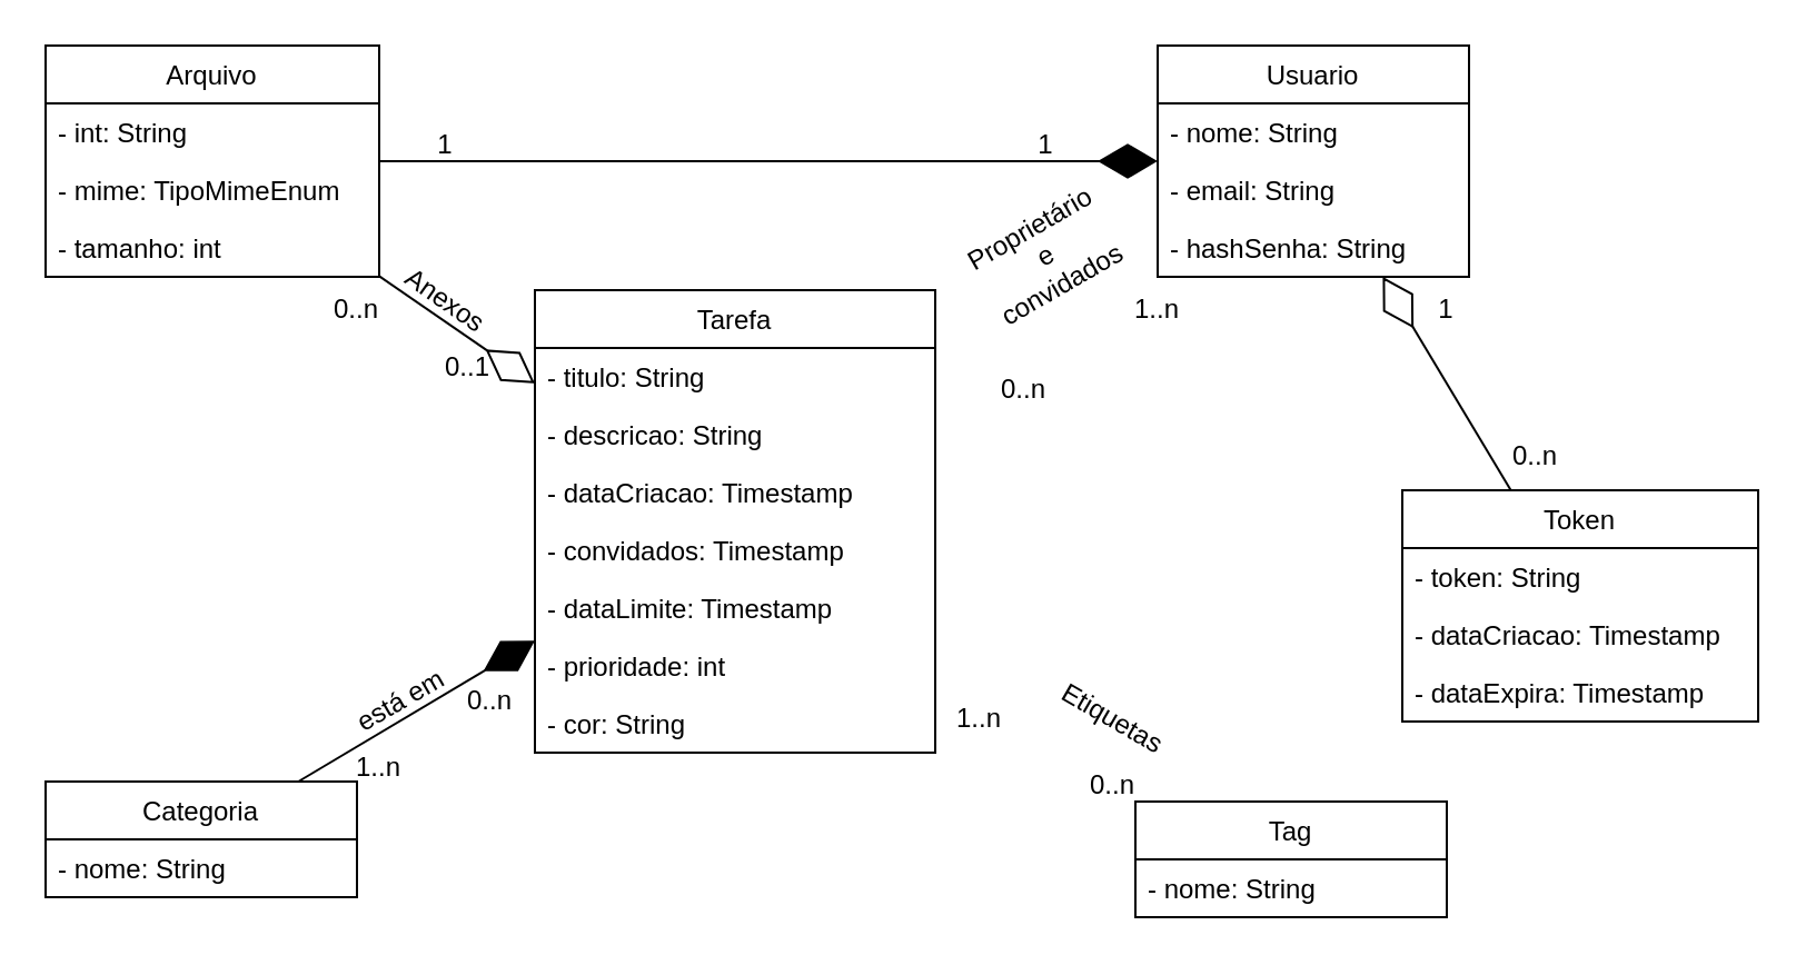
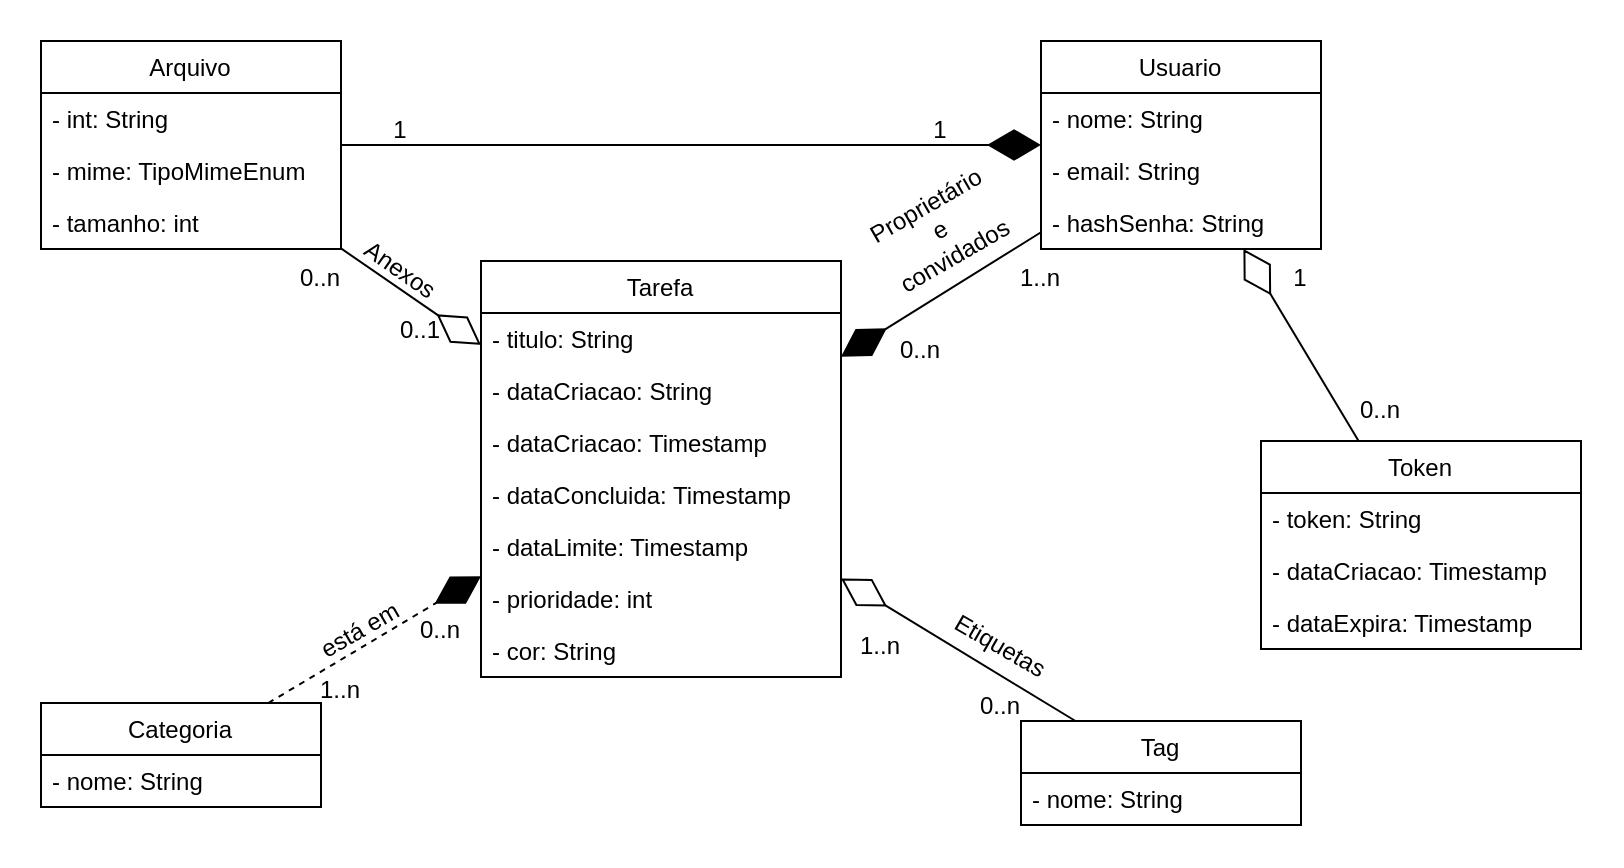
+ <mxCell id="23" value="" style="endArrow=diamondThin;endFill=1;endSize=24;html=1;rounded=0;" edge="1" parent="1" source="18" target="2"><mxGeometry width="160" relative="1" as="geometry"><mxPoint x="300" y="40" as="sourcePoint" /><mxPoint x="460" y="40" as="targetPoint" /></mxGeometry></mxCell>
- <mxCell id="4" value="- descricao: String" style="text;strokeColor=none;fillColor=none;align=left;verticalAlign=top;spacingLeft=4;spacingRight=4;overflow=hidden;rotatable=0;points=[[0,0.5],[1,0.5]];portConstraint=eastwest;" vertex="1" parent="2"><mxGeometry y="52" width="180" height="26" as="geometry" /></mxCell>
+ <mxCell id="4" value="- dataCriacao: String" style="text;strokeColor=none;fillColor=none;align=left;verticalAlign=top;spacingLeft=4;spacingRight=4;overflow=hidden;rotatable=0;points=[[0,0.5],[1,0.5]];portConstraint=eastwest;" vertex="1" parent="2"><mxGeometry y="52" width="180" height="26" as="geometry" /></mxCell>
- <mxCell id="6" value="- convidados: Timestamp" style="text;strokeColor=none;fillColor=none;align=left;verticalAlign=top;spacingLeft=4;spacingRight=4;overflow=hidden;rotatable=0;points=[[0,0.5],[1,0.5]];portConstraint=eastwest;" vertex="1" parent="2"><mxGeometry y="104" width="180" height="26" as="geometry" /></mxCell>
+ <mxCell id="6" value="- dataConcluida: Timestamp" style="text;strokeColor=none;fillColor=none;align=left;verticalAlign=top;spacingLeft=4;spacingRight=4;overflow=hidden;rotatable=0;points=[[0,0.5],[1,0.5]];portConstraint=eastwest;" vertex="1" parent="2"><mxGeometry y="104" width="180" height="26" as="geometry" /></mxCell>
- <mxCell id="22" value="" style="endArrow=diamondThin;endFill=1;endSize=24;html=1;rounded=0;" edge="1" parent="1" source="14" target="2"><mxGeometry width="160" relative="1" as="geometry"><mxPoint x="20" y="270" as="sourcePoint" /><mxPoint x="180" y="270" as="targetPoint" /></mxGeometry></mxCell>
+ <mxCell id="22" value="" style="endArrow=diamondThin;endFill=1;endSize=24;html=1;rounded=0;dashed=1;" edge="1" parent="1" source="14" target="2"><mxGeometry width="160" relative="1" as="geometry"><mxPoint x="20" y="270" as="sourcePoint" /><mxPoint x="180" y="270" as="targetPoint" /></mxGeometry></mxCell>
+ <mxCell id="26" value="" style="endArrow=diamondThin;endFill=0;endSize=24;html=1;rounded=0;" edge="1" parent="1" source="16" target="2"><mxGeometry width="160" relative="1" as="geometry"><mxPoint x="240" y="450" as="sourcePoint" /><mxPoint x="400" y="450" as="targetPoint" /></mxGeometry></mxCell>
